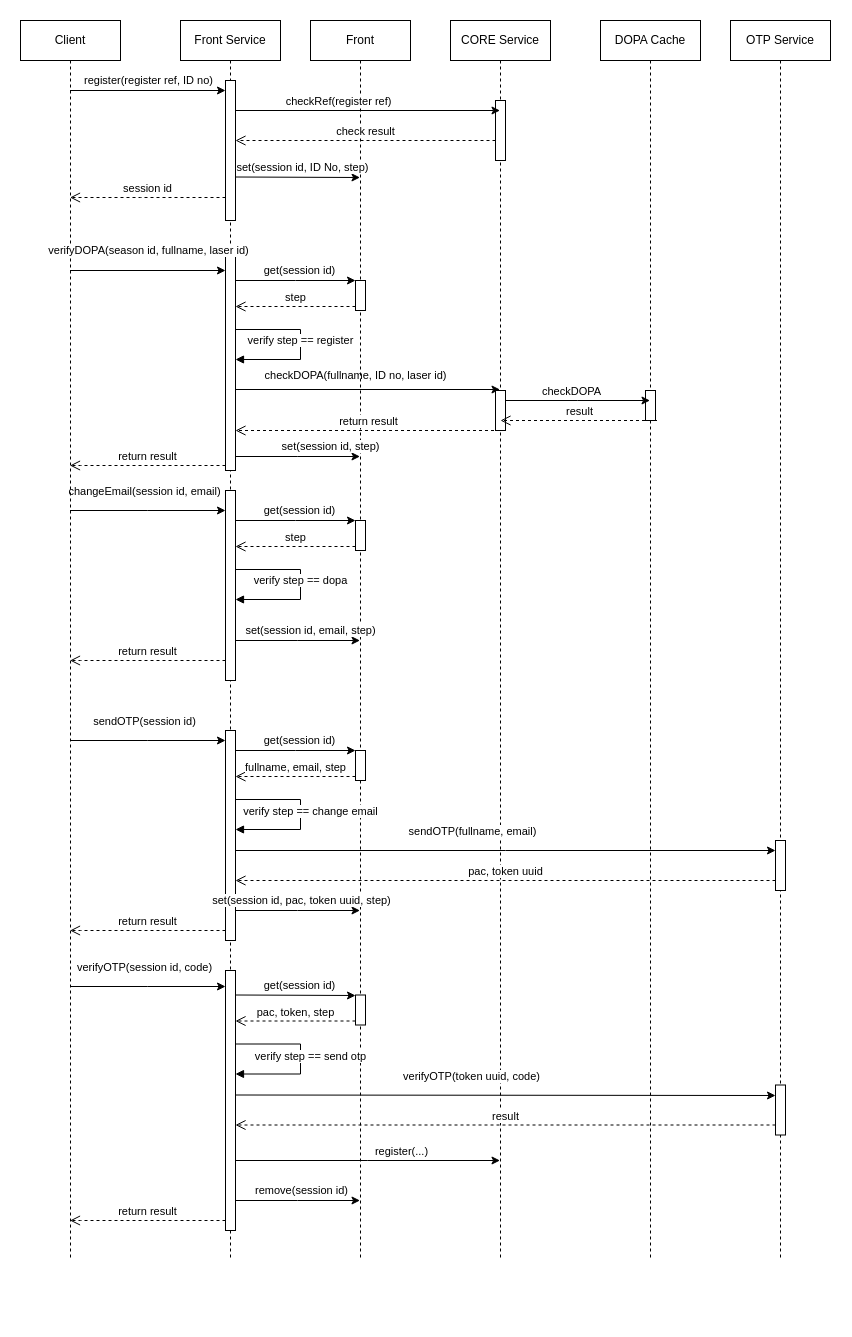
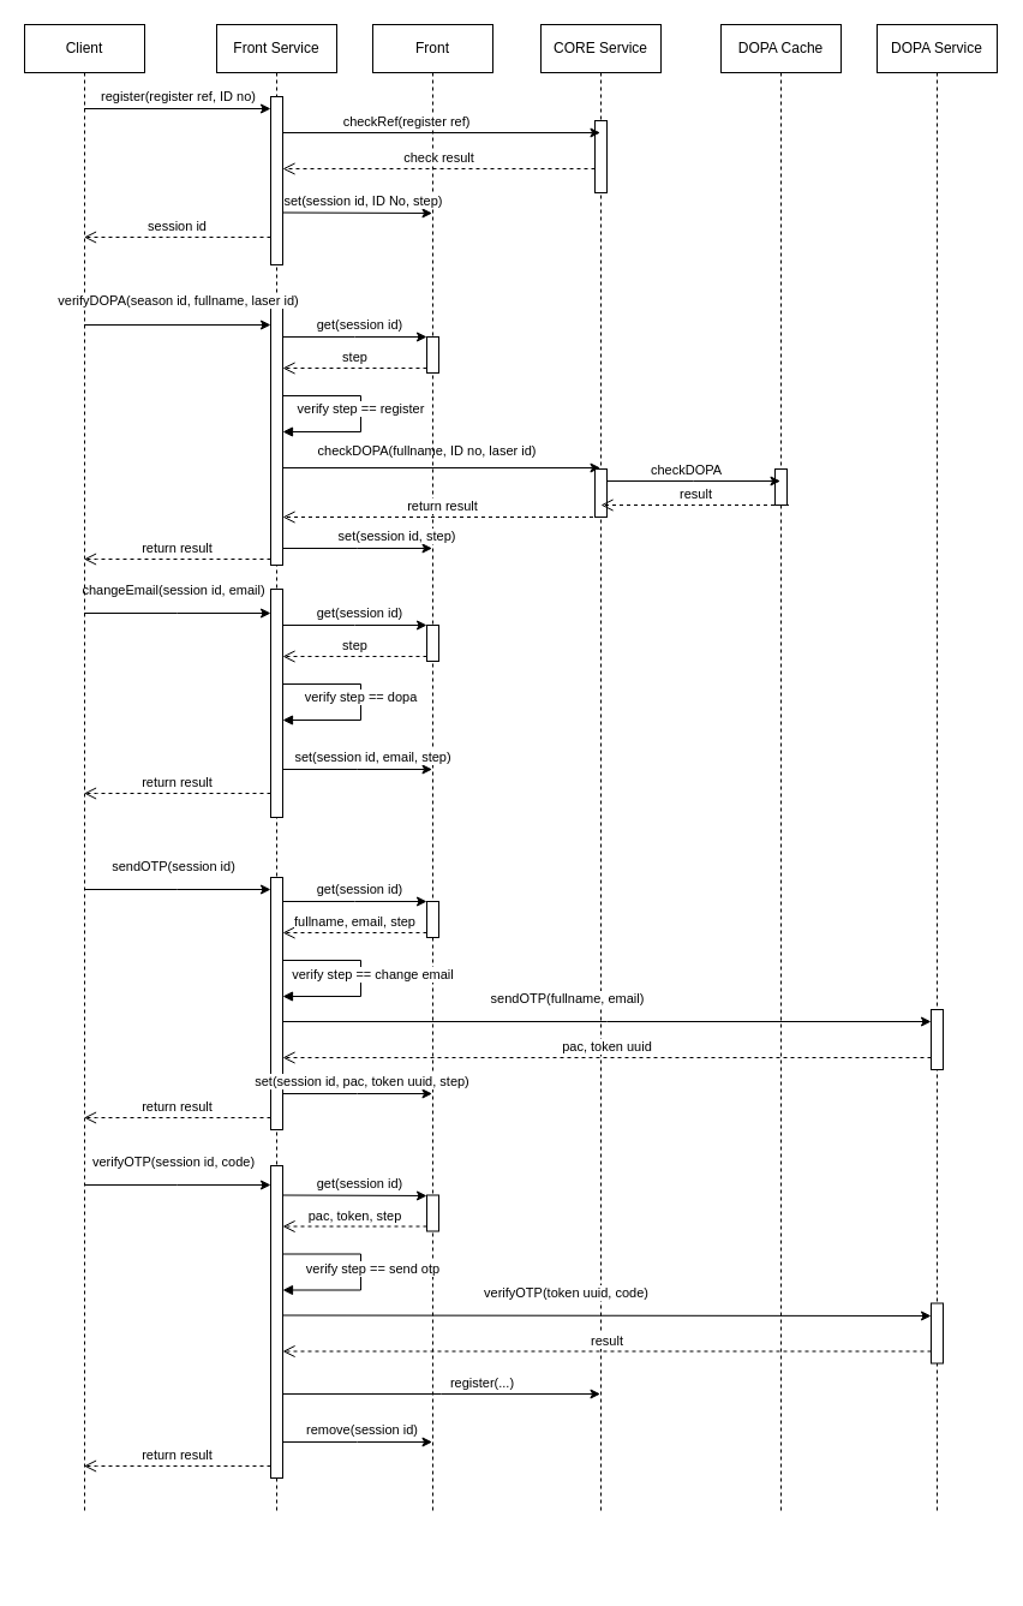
- <mxCell id="22" value="OTP Service" style="shape=umlLifeline;perimeter=lifelinePerimeter;whiteSpace=wrap;html=1;container=0;dropTarget=0;collapsible=0;recursiveResize=0;outlineConnect=0;portConstraint=eastwest;newEdgeStyle={&quot;edgeStyle&quot;:&quot;elbowEdgeStyle&quot;,&quot;elbow&quot;:&quot;vertical&quot;,&quot;curved&quot;:0,&quot;rounded&quot;:0};fontStyle=0" vertex="1" parent="1"><mxGeometry x="730" y="20" width="100" height="1240" as="geometry" /></mxCell>
+ <mxCell id="22" value="DOPA Service" style="shape=umlLifeline;perimeter=lifelinePerimeter;whiteSpace=wrap;html=1;container=0;dropTarget=0;collapsible=0;recursiveResize=0;outlineConnect=0;portConstraint=eastwest;newEdgeStyle={&quot;edgeStyle&quot;:&quot;elbowEdgeStyle&quot;,&quot;elbow&quot;:&quot;vertical&quot;,&quot;curved&quot;:0,&quot;rounded&quot;:0};fontStyle=0" vertex="1" parent="1"><mxGeometry x="730" y="20" width="100" height="1240" as="geometry" /></mxCell>
